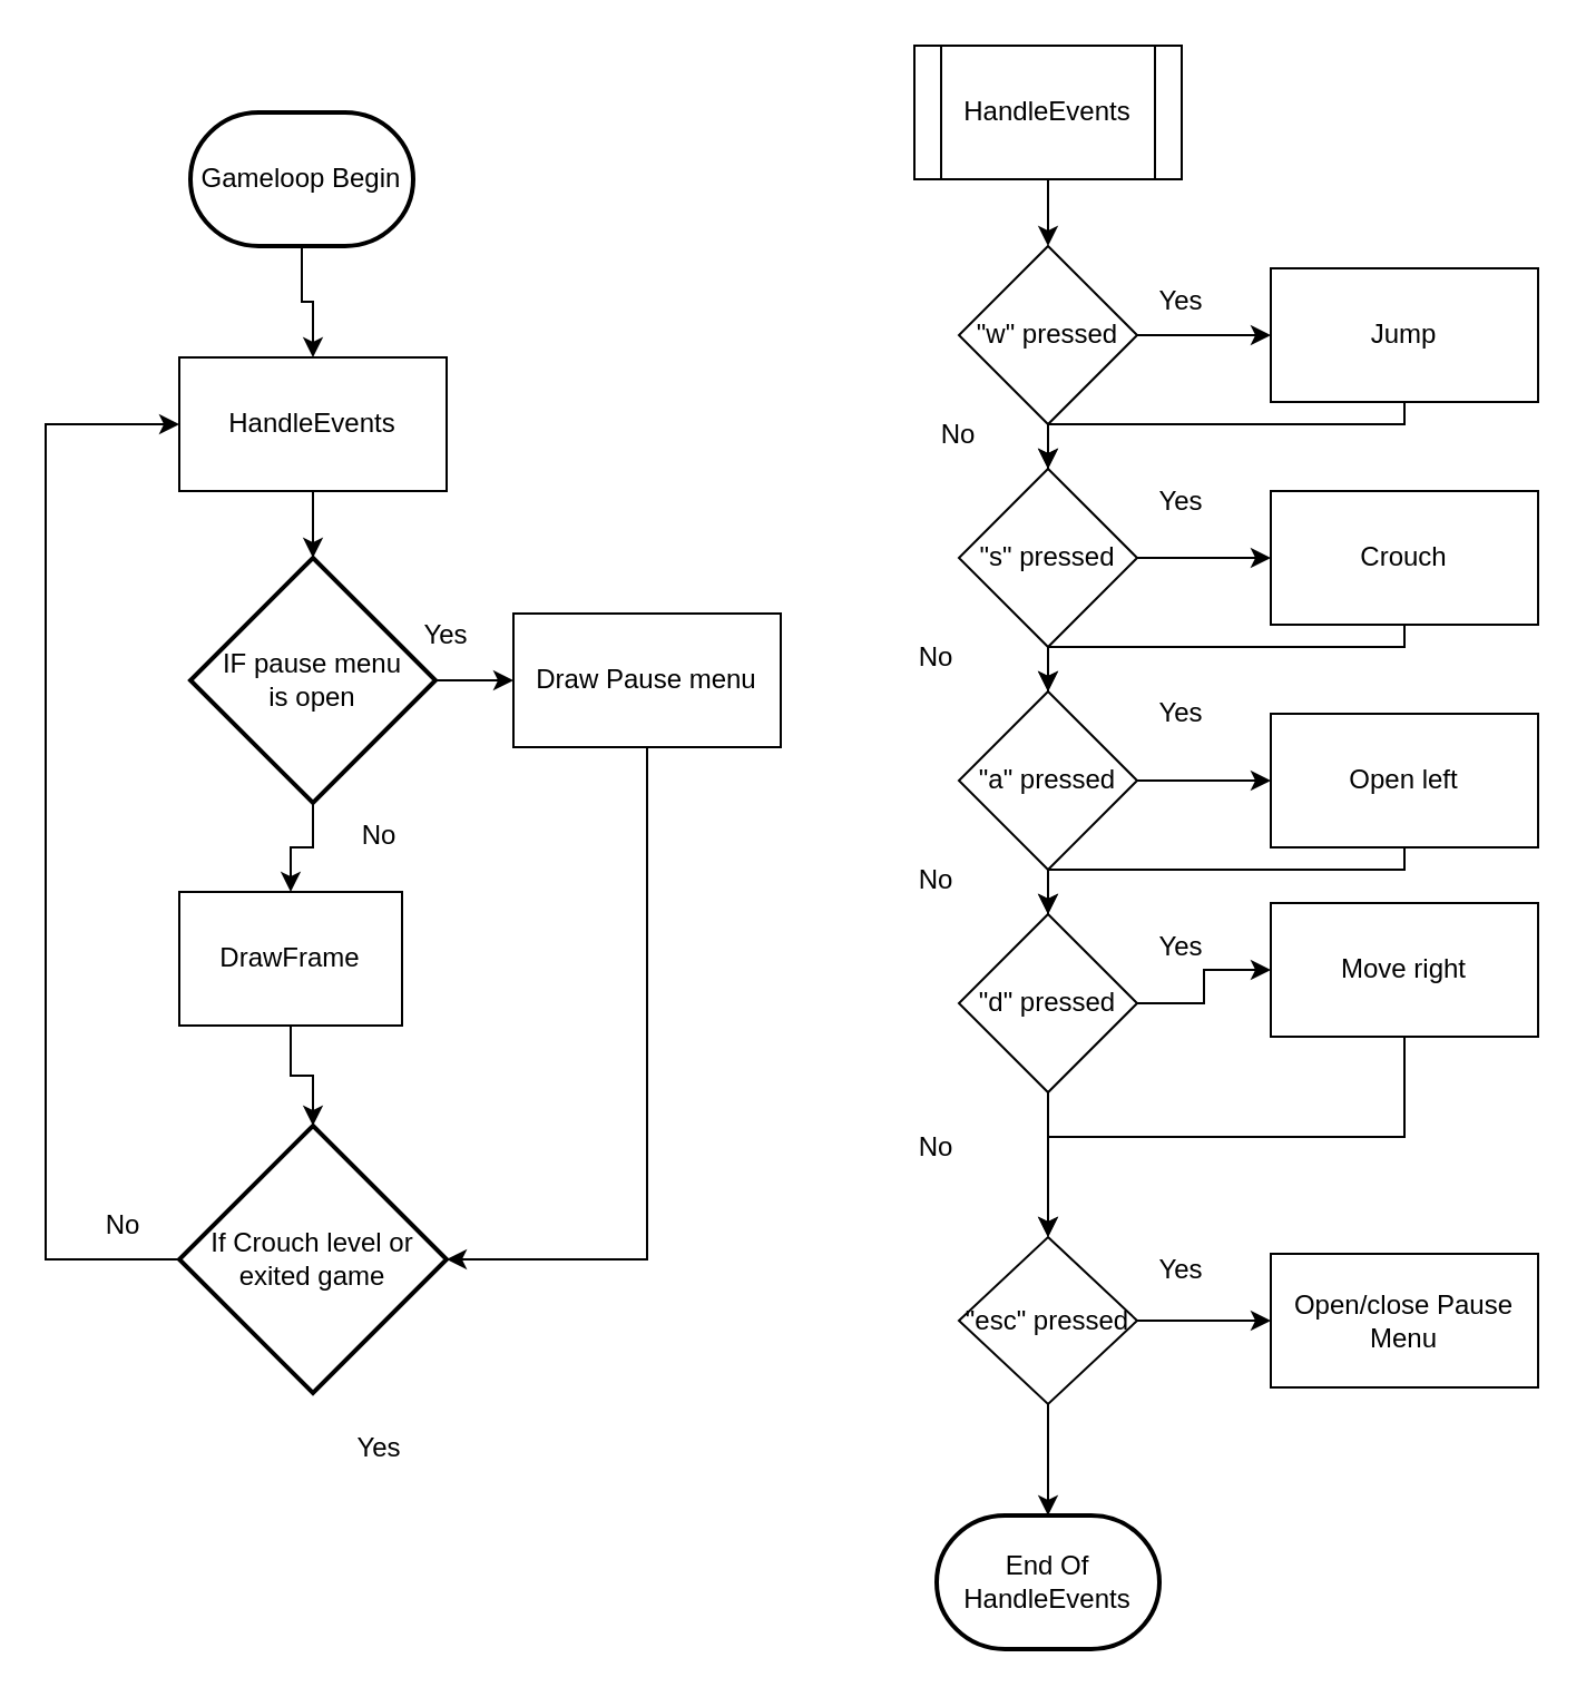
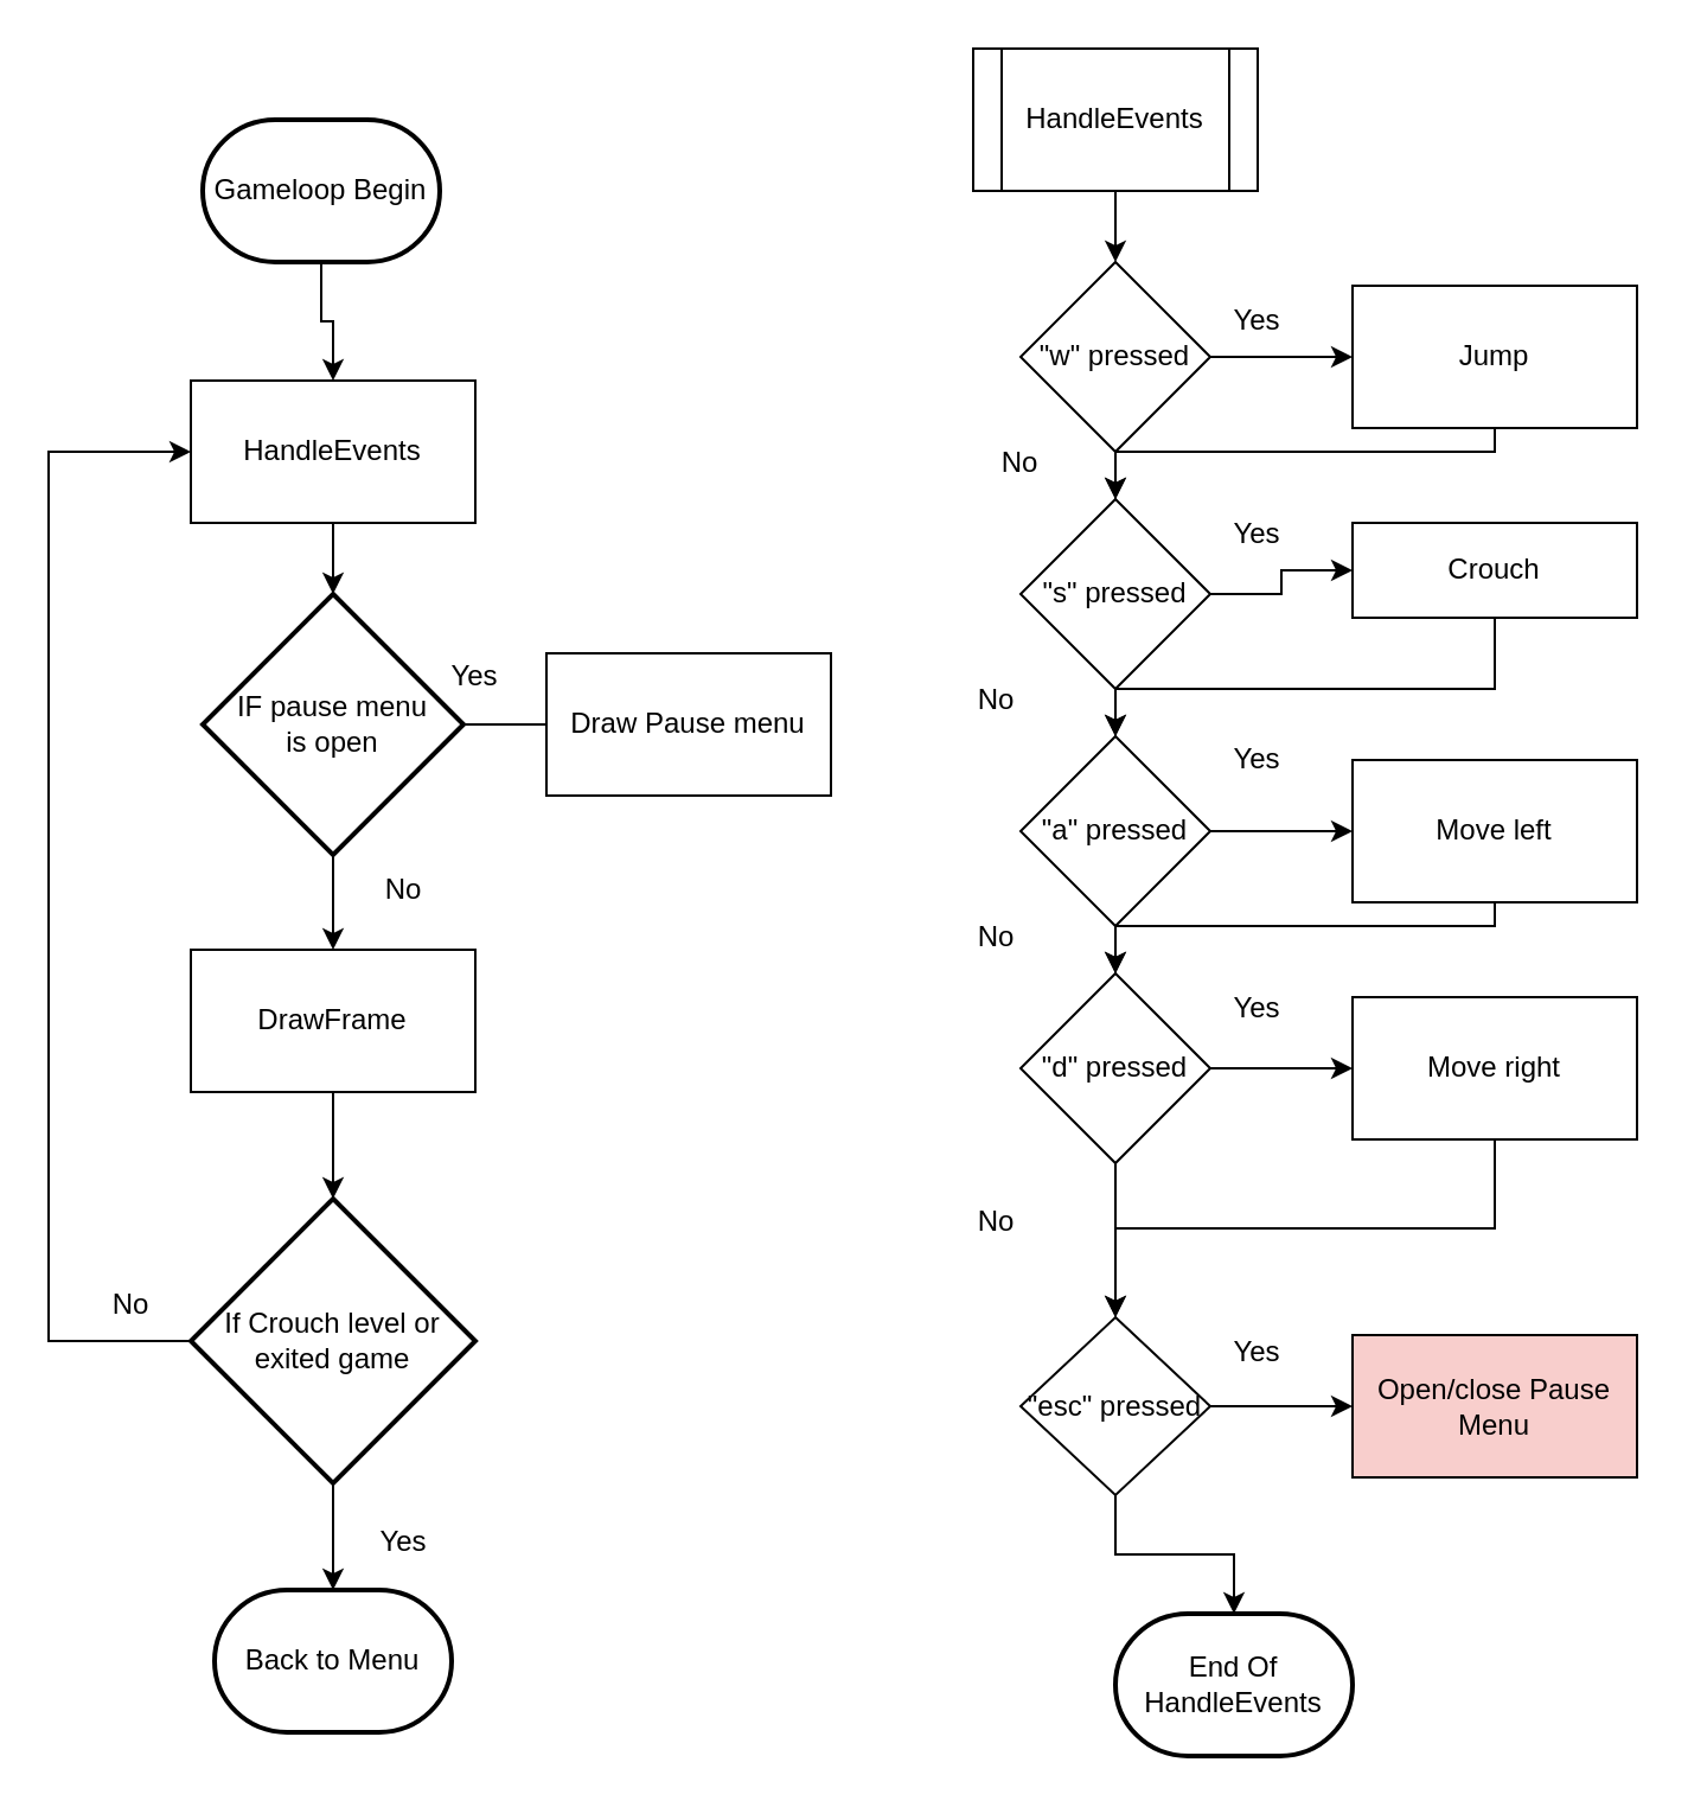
- <mxCell id="13" value="Crouch" style="whiteSpace=wrap;html=1;" vertex="1" parent="1"><mxGeometry x="570" y="220" width="120" height="60" as="geometry" /></mxCell>
+ <mxCell id="13" value="Crouch" style="whiteSpace=wrap;html=1;" vertex="1" parent="1"><mxGeometry x="570" y="220" width="120" height="40" as="geometry" /></mxCell>
- <mxCell id="34" style="edgeStyle=orthogonalEdgeStyle;rounded=0;orthogonalLoop=1;jettySize=auto;html=1;exitX=1;exitY=0.5;exitDx=0;exitDy=0;exitPerimeter=0;entryX=0;entryY=0.5;entryDx=0;entryDy=0;" edge="1" parent="1" source="36" target="31"><mxGeometry relative="1" as="geometry" /></mxCell>
+ <mxCell id="34" style="edgeStyle=orthogonalEdgeStyle;rounded=0;orthogonalLoop=1;jettySize=auto;html=1;exitX=1;exitY=0.5;exitDx=0;exitDy=0;exitPerimeter=0;entryX=0;entryY=0.5;entryDx=0;entryDy=0;endArrow=none;" edge="1" parent="1" source="36" target="31"><mxGeometry relative="1" as="geometry" /></mxCell>
- <mxCell id="18" value="Open left" style="whiteSpace=wrap;html=1;" vertex="1" parent="1"><mxGeometry x="570" y="320" width="120" height="60" as="geometry" /></mxCell>
+ <mxCell id="18" value="Move left" style="whiteSpace=wrap;html=1;" vertex="1" parent="1"><mxGeometry x="570" y="320" width="120" height="60" as="geometry" /></mxCell>
- <mxCell id="33" value="DrawFrame" style="rounded=0;whiteSpace=wrap;html=1;" vertex="1" parent="1"><mxGeometry x="80" y="400" width="100" height="60" as="geometry" /></mxCell>
+ <mxCell id="33" value="DrawFrame" style="rounded=0;whiteSpace=wrap;html=1;" vertex="1" parent="1"><mxGeometry x="80" y="400" width="120" height="60" as="geometry" /></mxCell>
- <mxCell id="23" value="Move right" style="whiteSpace=wrap;html=1;" vertex="1" parent="1"><mxGeometry x="570" y="405" width="120" height="60" as="geometry" /></mxCell>
+ <mxCell id="23" value="Move right" style="whiteSpace=wrap;html=1;" vertex="1" parent="1"><mxGeometry x="570" y="420" width="120" height="60" as="geometry" /></mxCell>
- <mxCell id="30" style="edgeStyle=orthogonalEdgeStyle;rounded=0;orthogonalLoop=1;jettySize=auto;html=1;exitX=0.5;exitY=1;exitDx=0;exitDy=0;entryX=1;entryY=0.5;entryDx=0;entryDy=0;entryPerimeter=0;" edge="1" parent="1" source="31" target="41"><mxGeometry relative="1" as="geometry" /></mxCell>
- <mxCell id="27" value="Open/close Pause Menu" style="whiteSpace=wrap;html=1;" vertex="1" parent="1"><mxGeometry x="570" y="562.5" width="120" height="60" as="geometry" /></mxCell>
+ <mxCell id="27" value="Open/close Pause Menu" style="whiteSpace=wrap;html=1;fillColor=#f8cecc;" vertex="1" parent="1"><mxGeometry x="570" y="562.5" width="120" height="60" as="geometry" /></mxCell>
+ <mxCell id="39" style="edgeStyle=orthogonalEdgeStyle;rounded=0;orthogonalLoop=1;jettySize=auto;html=1;entryX=0.5;entryY=0;entryDx=0;entryDy=0;entryPerimeter=0;" edge="1" parent="1" source="41" target="42"><mxGeometry relative="1" as="geometry" /></mxCell>
+ <mxCell id="42" value="Back to Menu" style="strokeWidth=2;html=1;shape=mxgraph.flowchart.terminator;whiteSpace=wrap;" vertex="1" parent="1"><mxGeometry x="90" y="670" width="100" height="60" as="geometry" /></mxCell>
- <mxCell id="56" value="End Of HandleEvents" style="strokeWidth=2;html=1;shape=mxgraph.flowchart.terminator;whiteSpace=wrap;" vertex="1" parent="1"><mxGeometry x="420" y="680" width="100" height="60" as="geometry" /></mxCell>
+ <mxCell id="56" value="End Of HandleEvents" style="strokeWidth=2;html=1;shape=mxgraph.flowchart.terminator;whiteSpace=wrap;" vertex="1" parent="1"><mxGeometry x="470" y="680" width="100" height="60" as="geometry" /></mxCell>
